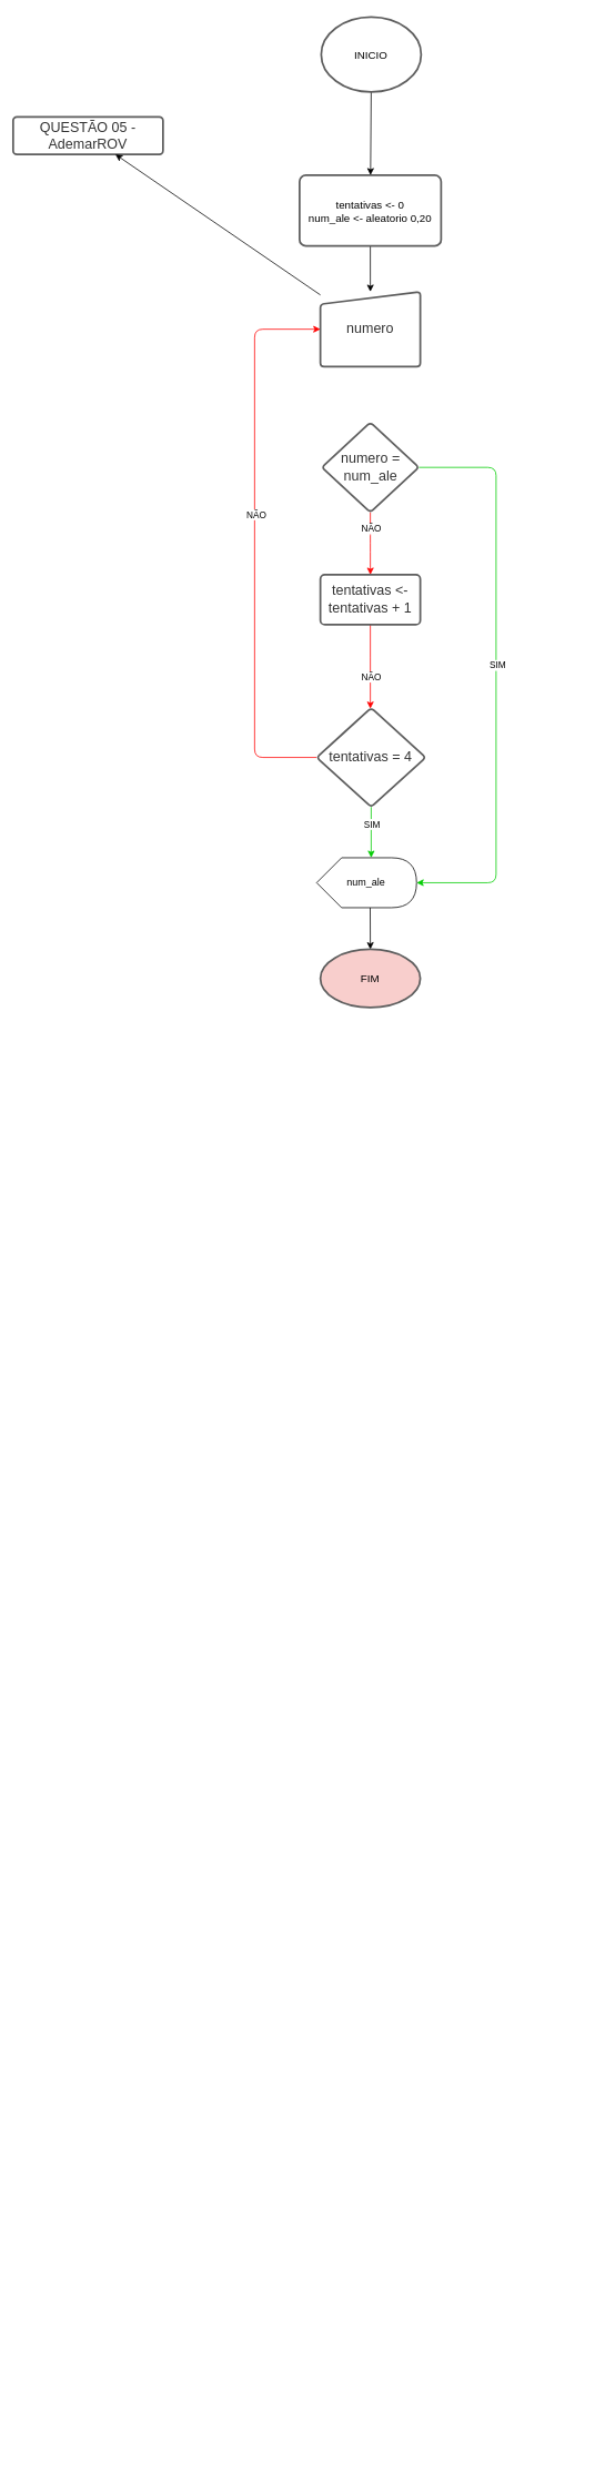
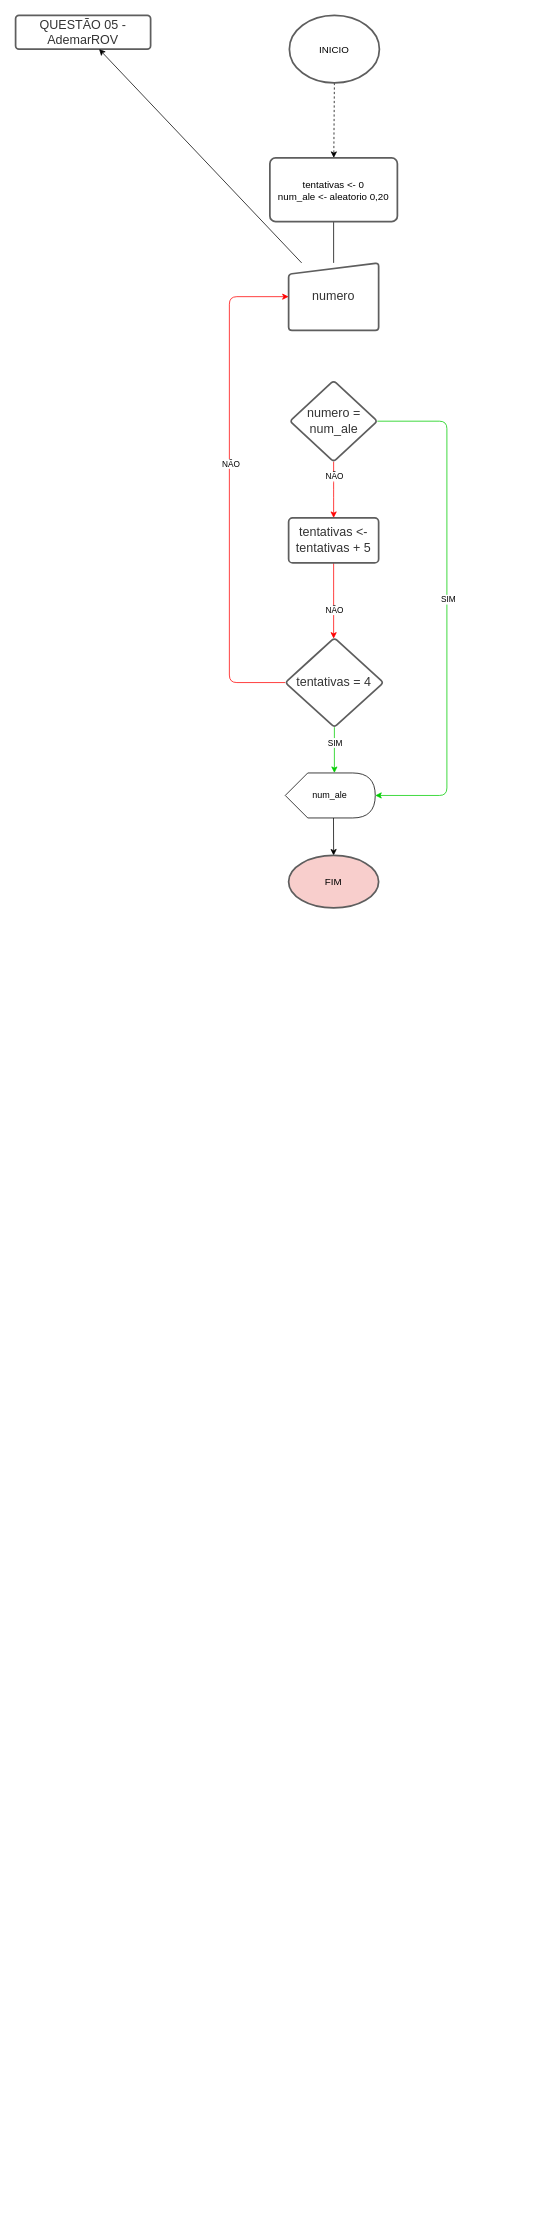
- <mxCell id="5" value="" style="edgeStyle=none;html=1;" edge="1" parent="1" source="6" target="17"><mxGeometry relative="1" as="geometry" /></mxCell>
+ <mxCell id="5" value="" style="edgeStyle=none;html=1;dashed=1;" edge="1" parent="1" source="6" target="17"><mxGeometry relative="1" as="geometry" /></mxCell>
- <mxCell id="4" value="QUESTÃO 05 - AdemarROV" style="html=1;overflow=block;blockSpacing=1;whiteSpace=wrap;fontSize=16.7;fontColor=#333333;spacing=0;strokeColor=#5e5e5e;strokeOpacity=100;rounded=1;absoluteArcSize=1;arcSize=9;strokeWidth=2.3;fillColor=none;" parent="1" vertex="1"><mxGeometry x="15" y="140" width="180" height="45" as="geometry" /></mxCell>
+ <mxCell id="4" value="QUESTÃO 05 - AdemarROV" style="html=1;overflow=block;blockSpacing=1;whiteSpace=wrap;fontSize=16.7;fontColor=#333333;spacing=0;strokeColor=#5e5e5e;strokeOpacity=100;rounded=1;absoluteArcSize=1;arcSize=9;strokeWidth=2.3;fillColor=none;" parent="1" vertex="1"><mxGeometry x="20" y="20" width="180" height="45" as="geometry" /></mxCell>
- <mxCell id="16" value="" style="edgeStyle=none;html=1;" edge="1" parent="1" source="17" target="8"><mxGeometry relative="1" as="geometry" /></mxCell>
+ <mxCell id="16" value="" style="edgeStyle=none;html=1;endArrow=none;" edge="1" parent="1" source="17" target="8"><mxGeometry relative="1" as="geometry" /></mxCell>
- <mxCell id="20" value="tentativas &amp;lt;- tentativas + 1" style="whiteSpace=wrap;html=1;fontSize=16.7;strokeColor=#5e5e5e;fontColor=#333333;spacing=3.8;rounded=1;arcSize=9;strokeWidth=2.3;" vertex="1" parent="1"><mxGeometry x="383.995" y="690" width="120" height="60" as="geometry" /></mxCell>
+ <mxCell id="20" value="tentativas &amp;lt;- tentativas + 5" style="whiteSpace=wrap;html=1;fontSize=16.7;strokeColor=#5e5e5e;fontColor=#333333;spacing=3.8;rounded=1;arcSize=9;strokeWidth=2.3;" vertex="1" parent="1"><mxGeometry x="383.995" y="690" width="120" height="60" as="geometry" /></mxCell>
